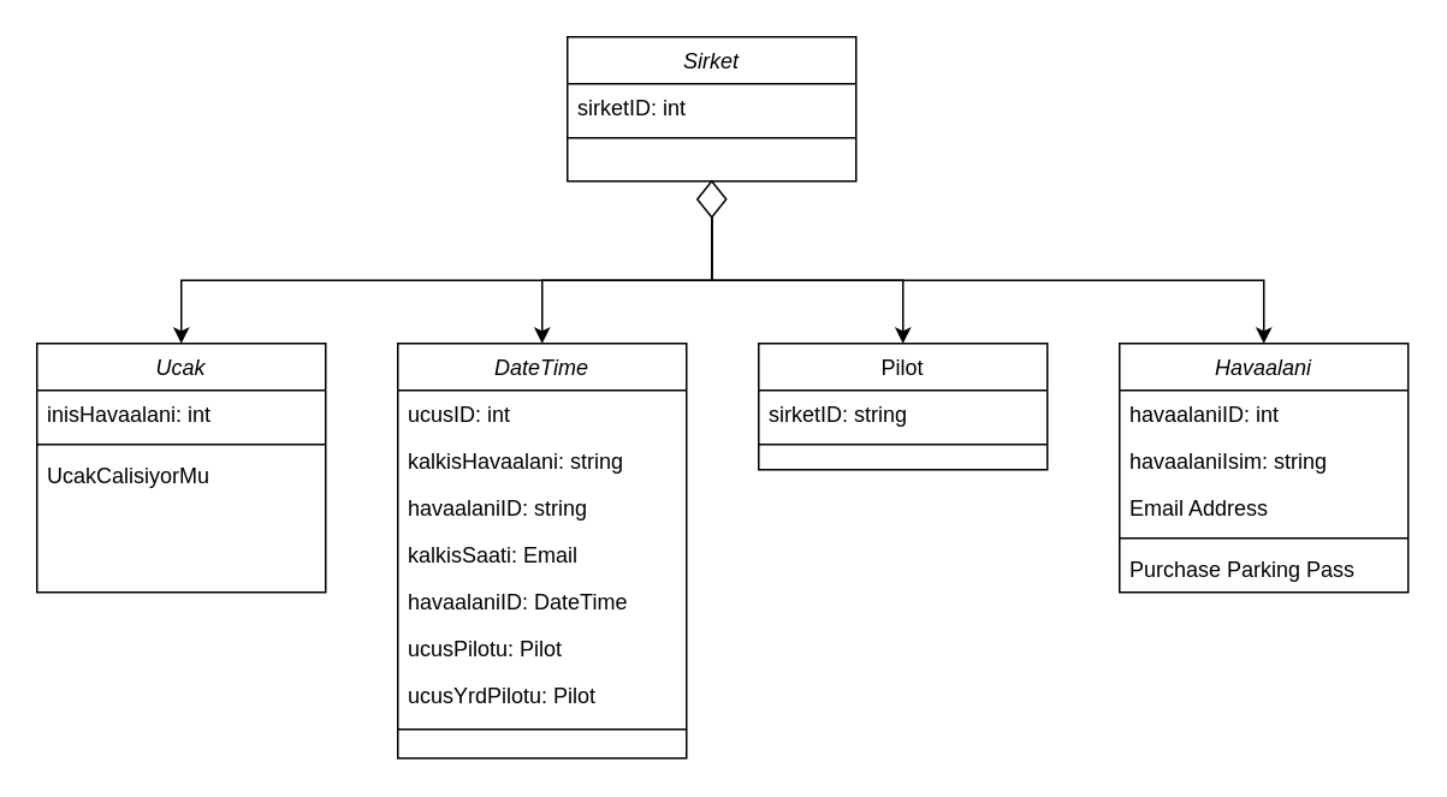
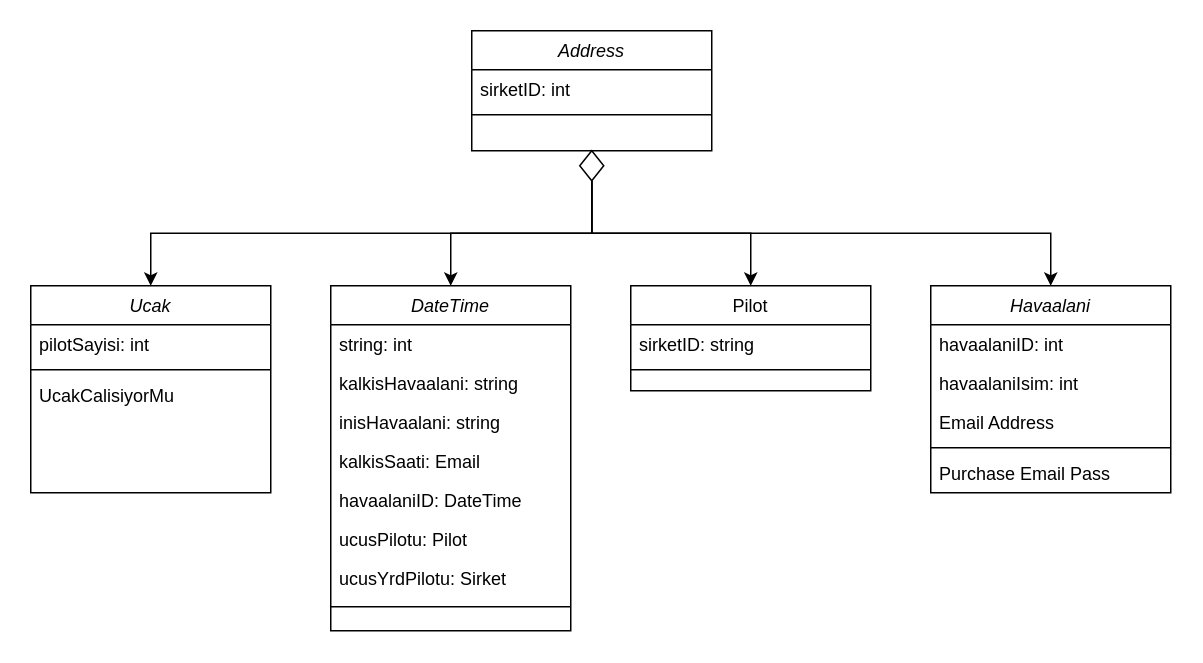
- <mxCell id="15" value="Sirket" style="swimlane;fontStyle=2;align=center;verticalAlign=top;childLayout=stackLayout;horizontal=1;startSize=26;horizontalStack=0;resizeParent=1;resizeLast=0;collapsible=1;marginBottom=0;rounded=0;shadow=0;strokeWidth=1;" vertex="1" parent="1"><mxGeometry x="314" y="20" width="160" height="80" as="geometry"><mxRectangle x="230" y="140" width="160" height="26" as="alternateBounds" /></mxGeometry></mxCell>
+ <mxCell id="15" value="Address" style="swimlane;fontStyle=2;align=center;verticalAlign=top;childLayout=stackLayout;horizontal=1;startSize=26;horizontalStack=0;resizeParent=1;resizeLast=0;collapsible=1;marginBottom=0;rounded=0;shadow=0;strokeWidth=1;" vertex="1" parent="1"><mxGeometry x="314" y="20" width="160" height="80" as="geometry"><mxRectangle x="230" y="140" width="160" height="26" as="alternateBounds" /></mxGeometry></mxCell>
- <mxCell id="12" value="inisHavaalani: int" style="text;align=left;verticalAlign=top;spacingLeft=4;spacingRight=4;overflow=hidden;rotatable=0;points=[[0,0.5],[1,0.5]];portConstraint=eastwest;rounded=0;shadow=0;html=0;" vertex="1" parent="11"><mxGeometry y="26" width="160" height="26" as="geometry" /></mxCell>
+ <mxCell id="12" value="pilotSayisi: int" style="text;align=left;verticalAlign=top;spacingLeft=4;spacingRight=4;overflow=hidden;rotatable=0;points=[[0,0.5],[1,0.5]];portConstraint=eastwest;rounded=0;shadow=0;html=0;" vertex="1" parent="11"><mxGeometry y="26" width="160" height="26" as="geometry" /></mxCell>
- <mxCell id="3" value="ucusID: int" style="text;align=left;verticalAlign=top;spacingLeft=4;spacingRight=4;overflow=hidden;rotatable=0;points=[[0,0.5],[1,0.5]];portConstraint=eastwest;" parent="2" vertex="1"><mxGeometry y="26" width="160" height="26" as="geometry" /></mxCell>
+ <mxCell id="3" value="string: int" style="text;align=left;verticalAlign=top;spacingLeft=4;spacingRight=4;overflow=hidden;rotatable=0;points=[[0,0.5],[1,0.5]];portConstraint=eastwest;" parent="2" vertex="1"><mxGeometry y="26" width="160" height="26" as="geometry" /></mxCell>
- <mxCell id="20" value="havaalaniIsim: string" style="text;align=left;verticalAlign=top;spacingLeft=4;spacingRight=4;overflow=hidden;rotatable=0;points=[[0,0.5],[1,0.5]];portConstraint=eastwest;rounded=0;shadow=0;html=0;" vertex="1" parent="18"><mxGeometry y="52" width="160" height="26" as="geometry" /></mxCell>
+ <mxCell id="20" value="havaalaniIsim: int" style="text;align=left;verticalAlign=top;spacingLeft=4;spacingRight=4;overflow=hidden;rotatable=0;points=[[0,0.5],[1,0.5]];portConstraint=eastwest;rounded=0;shadow=0;html=0;" vertex="1" parent="18"><mxGeometry y="52" width="160" height="26" as="geometry" /></mxCell>
- <mxCell id="5" value="havaalaniID: string" style="text;align=left;verticalAlign=top;spacingLeft=4;spacingRight=4;overflow=hidden;rotatable=0;points=[[0,0.5],[1,0.5]];portConstraint=eastwest;rounded=0;shadow=0;html=0;" parent="2" vertex="1"><mxGeometry y="78" width="160" height="26" as="geometry" /></mxCell>
+ <mxCell id="5" value="inisHavaalani: string" style="text;align=left;verticalAlign=top;spacingLeft=4;spacingRight=4;overflow=hidden;rotatable=0;points=[[0,0.5],[1,0.5]];portConstraint=eastwest;rounded=0;shadow=0;html=0;" parent="2" vertex="1"><mxGeometry y="78" width="160" height="26" as="geometry" /></mxCell>
- <mxCell id="23" value="Purchase Parking Pass" style="text;align=left;verticalAlign=top;spacingLeft=4;spacingRight=4;overflow=hidden;rotatable=0;points=[[0,0.5],[1,0.5]];portConstraint=eastwest;" vertex="1" parent="18"><mxGeometry y="112" width="160" height="26" as="geometry" /></mxCell>
+ <mxCell id="23" value="Purchase Email Pass" style="text;align=left;verticalAlign=top;spacingLeft=4;spacingRight=4;overflow=hidden;rotatable=0;points=[[0,0.5],[1,0.5]];portConstraint=eastwest;" vertex="1" parent="18"><mxGeometry y="112" width="160" height="26" as="geometry" /></mxCell>
- <mxCell id="9" value="ucusYrdPilotu: Pilot" style="text;align=left;verticalAlign=top;spacingLeft=4;spacingRight=4;overflow=hidden;rotatable=0;points=[[0,0.5],[1,0.5]];portConstraint=eastwest;rounded=0;shadow=0;html=0;" vertex="1" parent="2"><mxGeometry y="182" width="160" height="26" as="geometry" /></mxCell>
+ <mxCell id="9" value="ucusYrdPilotu: Sirket" style="text;align=left;verticalAlign=top;spacingLeft=4;spacingRight=4;overflow=hidden;rotatable=0;points=[[0,0.5],[1,0.5]];portConstraint=eastwest;rounded=0;shadow=0;html=0;" vertex="1" parent="2"><mxGeometry y="182" width="160" height="26" as="geometry" /></mxCell>
